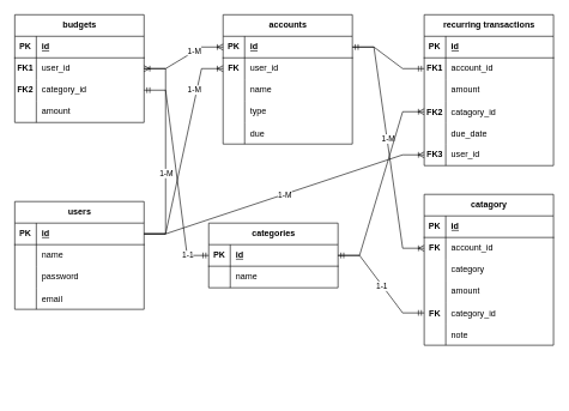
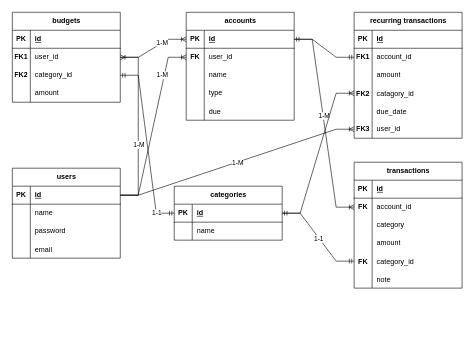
- <mxCell id="31" value="catagory" style="shape=table;startSize=30;container=1;collapsible=1;childLayout=tableLayout;fixedRows=1;rowLines=0;fontStyle=1;align=center;resizeLast=1;html=1;" vertex="1" parent="1"><mxGeometry x="590" y="270" width="180" height="210" as="geometry" /></mxCell>
+ <mxCell id="31" value="transactions" style="shape=table;startSize=30;container=1;collapsible=1;childLayout=tableLayout;fixedRows=1;rowLines=0;fontStyle=1;align=center;resizeLast=1;html=1;" vertex="1" parent="1"><mxGeometry x="590" y="270" width="180" height="210" as="geometry" /></mxCell>
